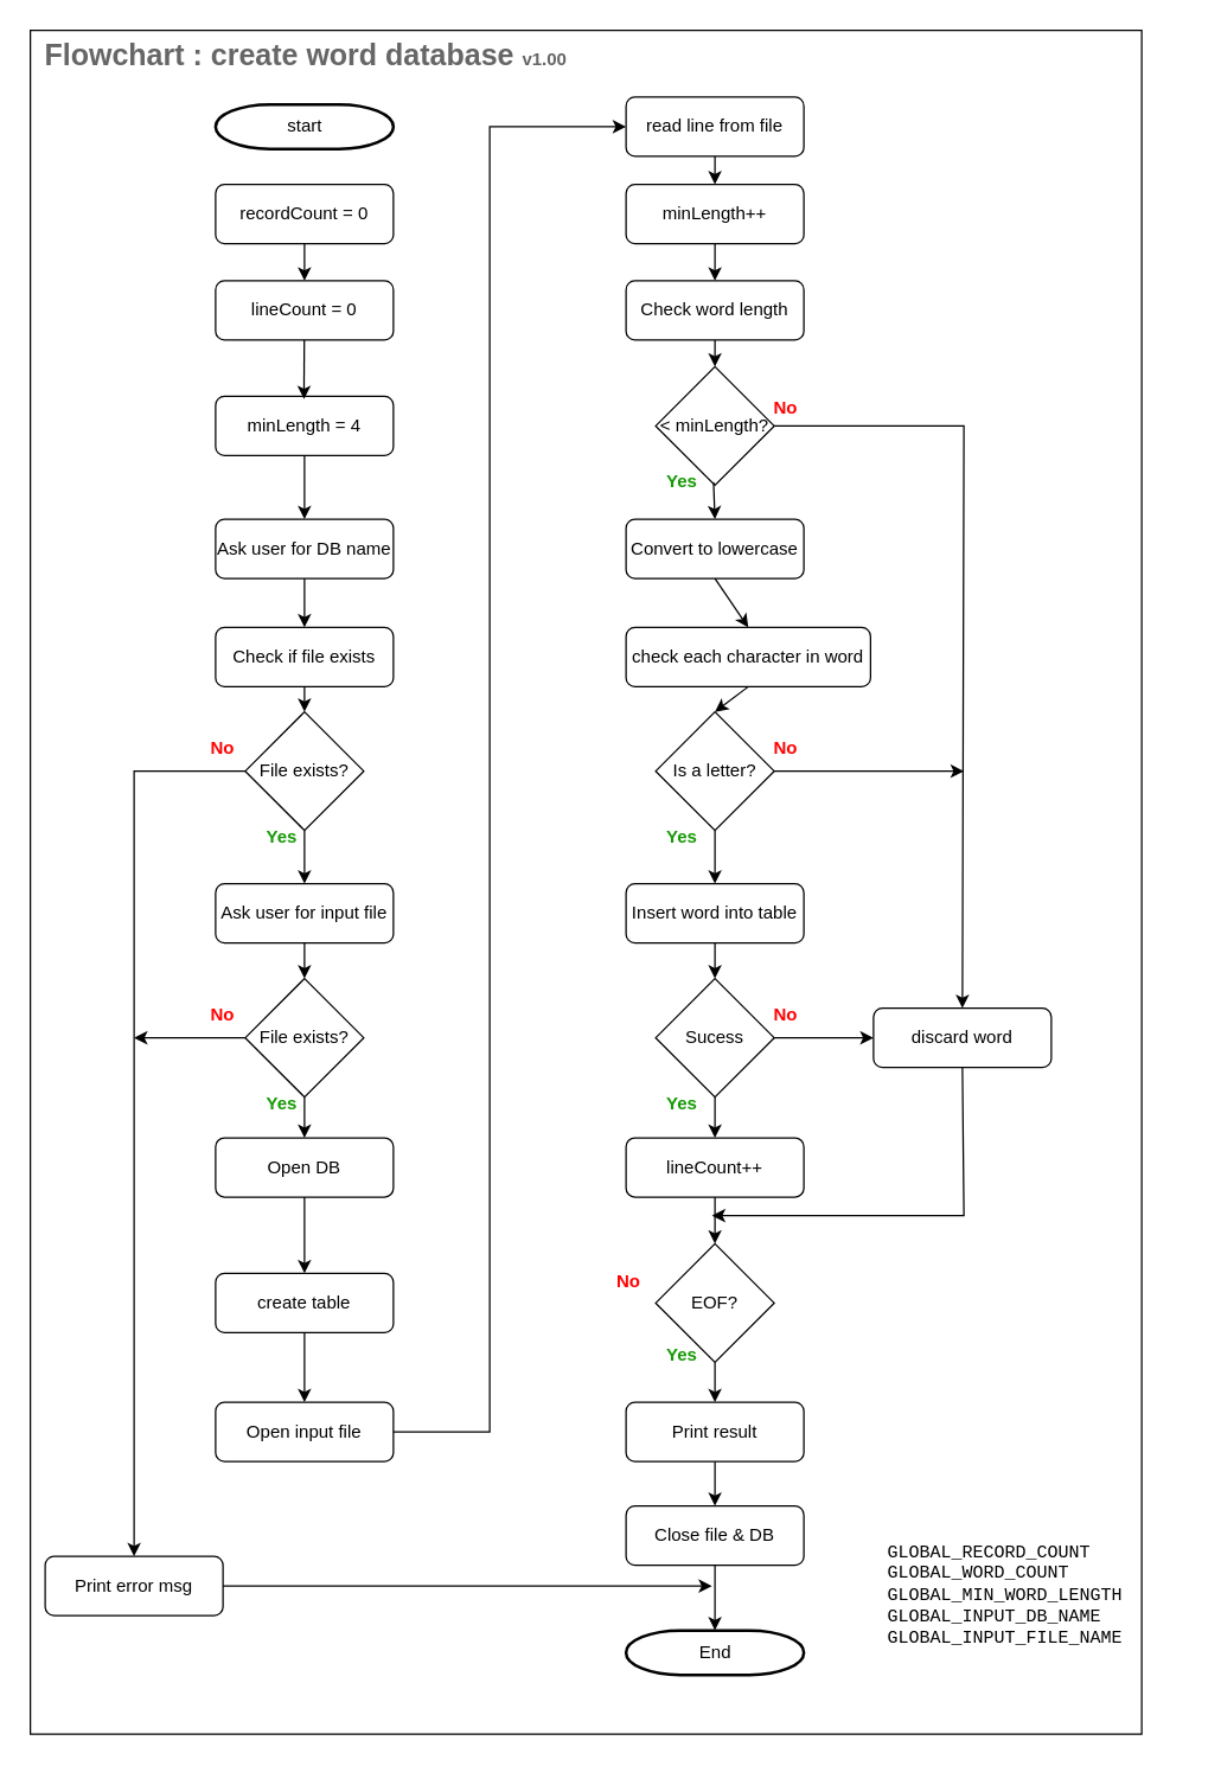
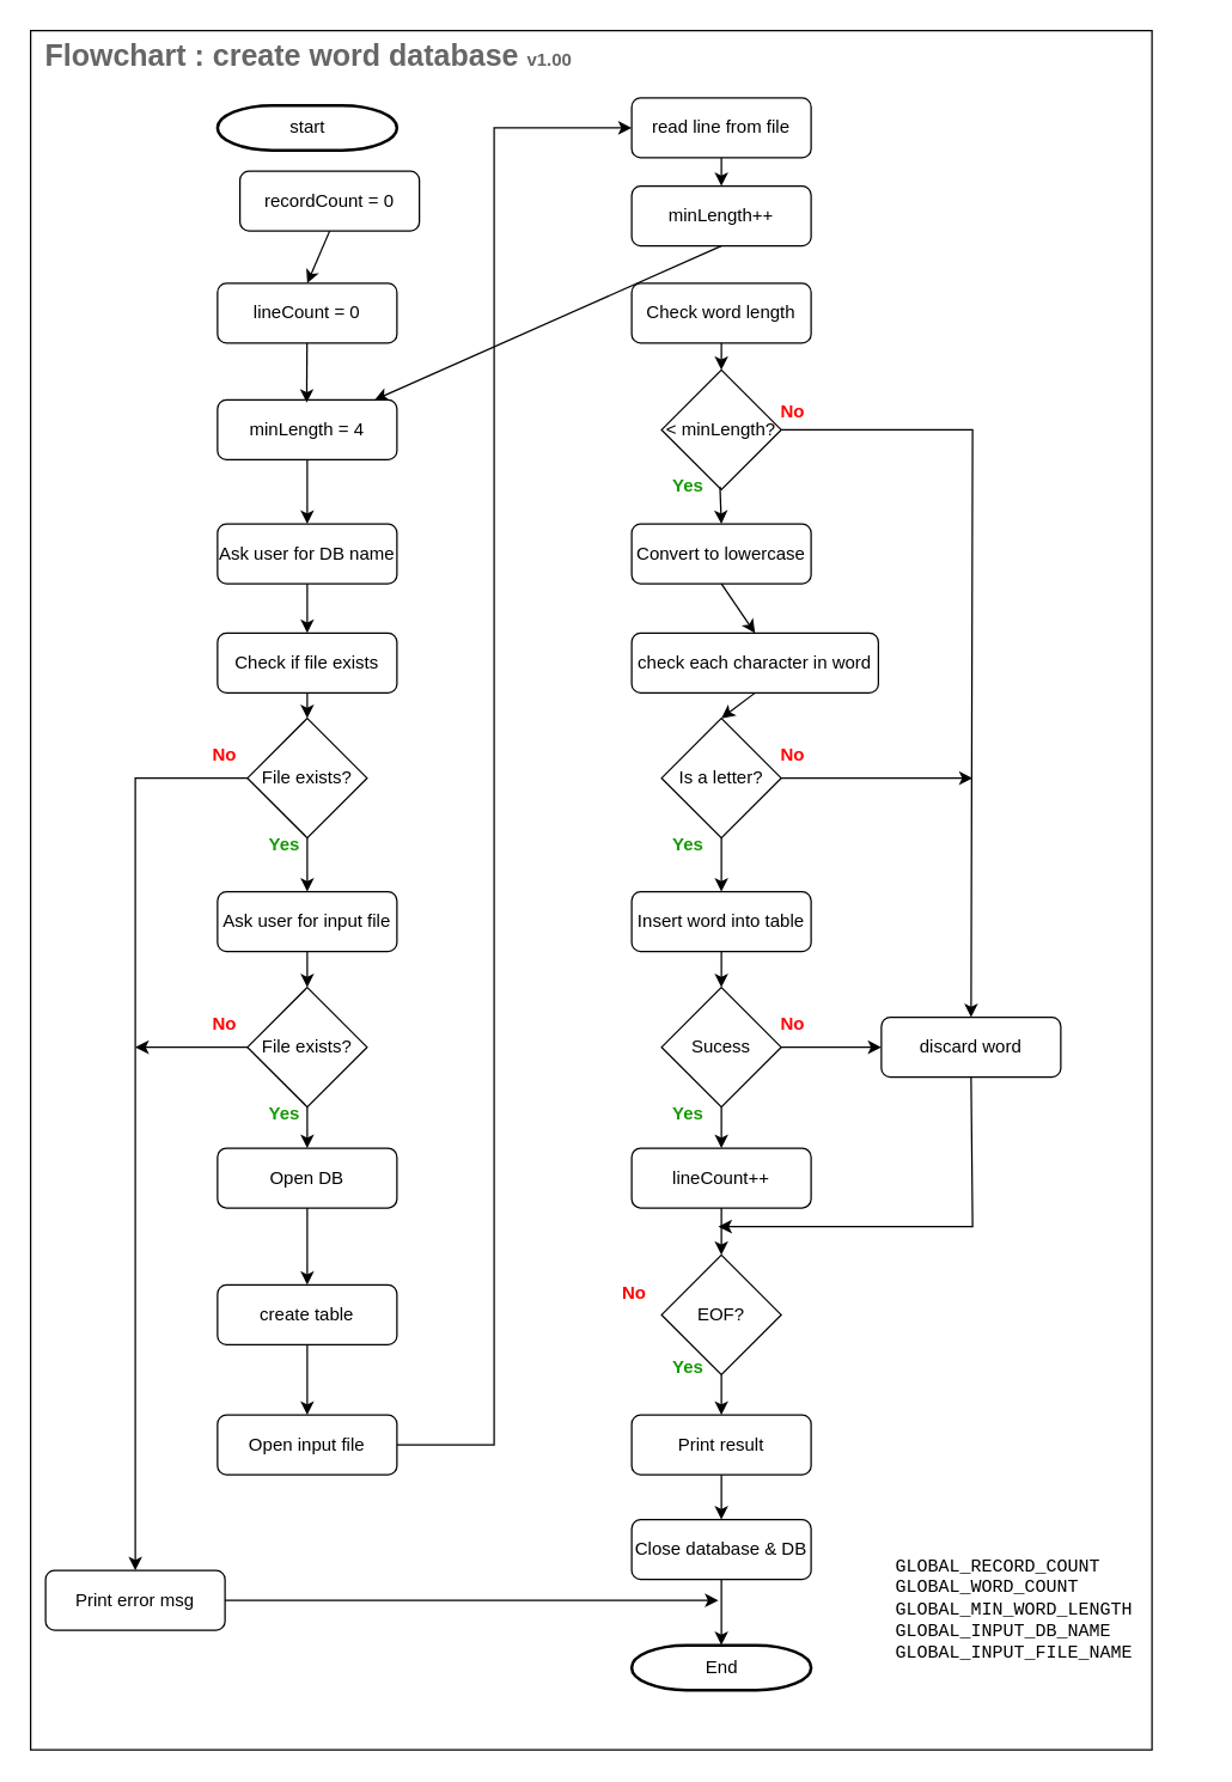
- <mxCell id="11" value="recordCount = 0" style="rounded=1;whiteSpace=wrap;html=1;" vertex="1" parent="1"><mxGeometry x="145" y="124" width="120" height="40" as="geometry" /></mxCell>
+ <mxCell id="11" value="recordCount = 0" style="rounded=1;whiteSpace=wrap;html=1;" vertex="1" parent="1"><mxGeometry x="160" y="114" width="120" height="40" as="geometry" /></mxCell>
- <mxCell id="41" value="" style="endArrow=classic;html=1;rounded=0;entryX=0.5;entryY=0;entryDx=0;entryDy=0;exitX=0.5;exitY=1;exitDx=0;exitDy=0;" edge="1" parent="1" source="23" target="14"><mxGeometry width="50" height="50" relative="1" as="geometry"><mxPoint x="492" y="115" as="sourcePoint" /><mxPoint x="492" y="134" as="targetPoint" /></mxGeometry></mxCell>
+ <mxCell id="41" value="" style="endArrow=classic;html=1;rounded=0;exitX=0.5;exitY=1;exitDx=0;exitDy=0;" edge="1" parent="1" source="23" target="13"><mxGeometry width="50" height="50" relative="1" as="geometry"><mxPoint x="492" y="115" as="sourcePoint" /><mxPoint x="492" y="134" as="targetPoint" /></mxGeometry></mxCell>
- <mxCell id="67" value="Close file &amp;amp; DB" style="rounded=1;whiteSpace=wrap;html=1;" vertex="1" parent="1"><mxGeometry x="422" y="1016" width="120" height="40" as="geometry" /></mxCell>
+ <mxCell id="67" value="Close database &amp;amp; DB" style="rounded=1;whiteSpace=wrap;html=1;" vertex="1" parent="1"><mxGeometry x="422" y="1016" width="120" height="40" as="geometry" /></mxCell>
